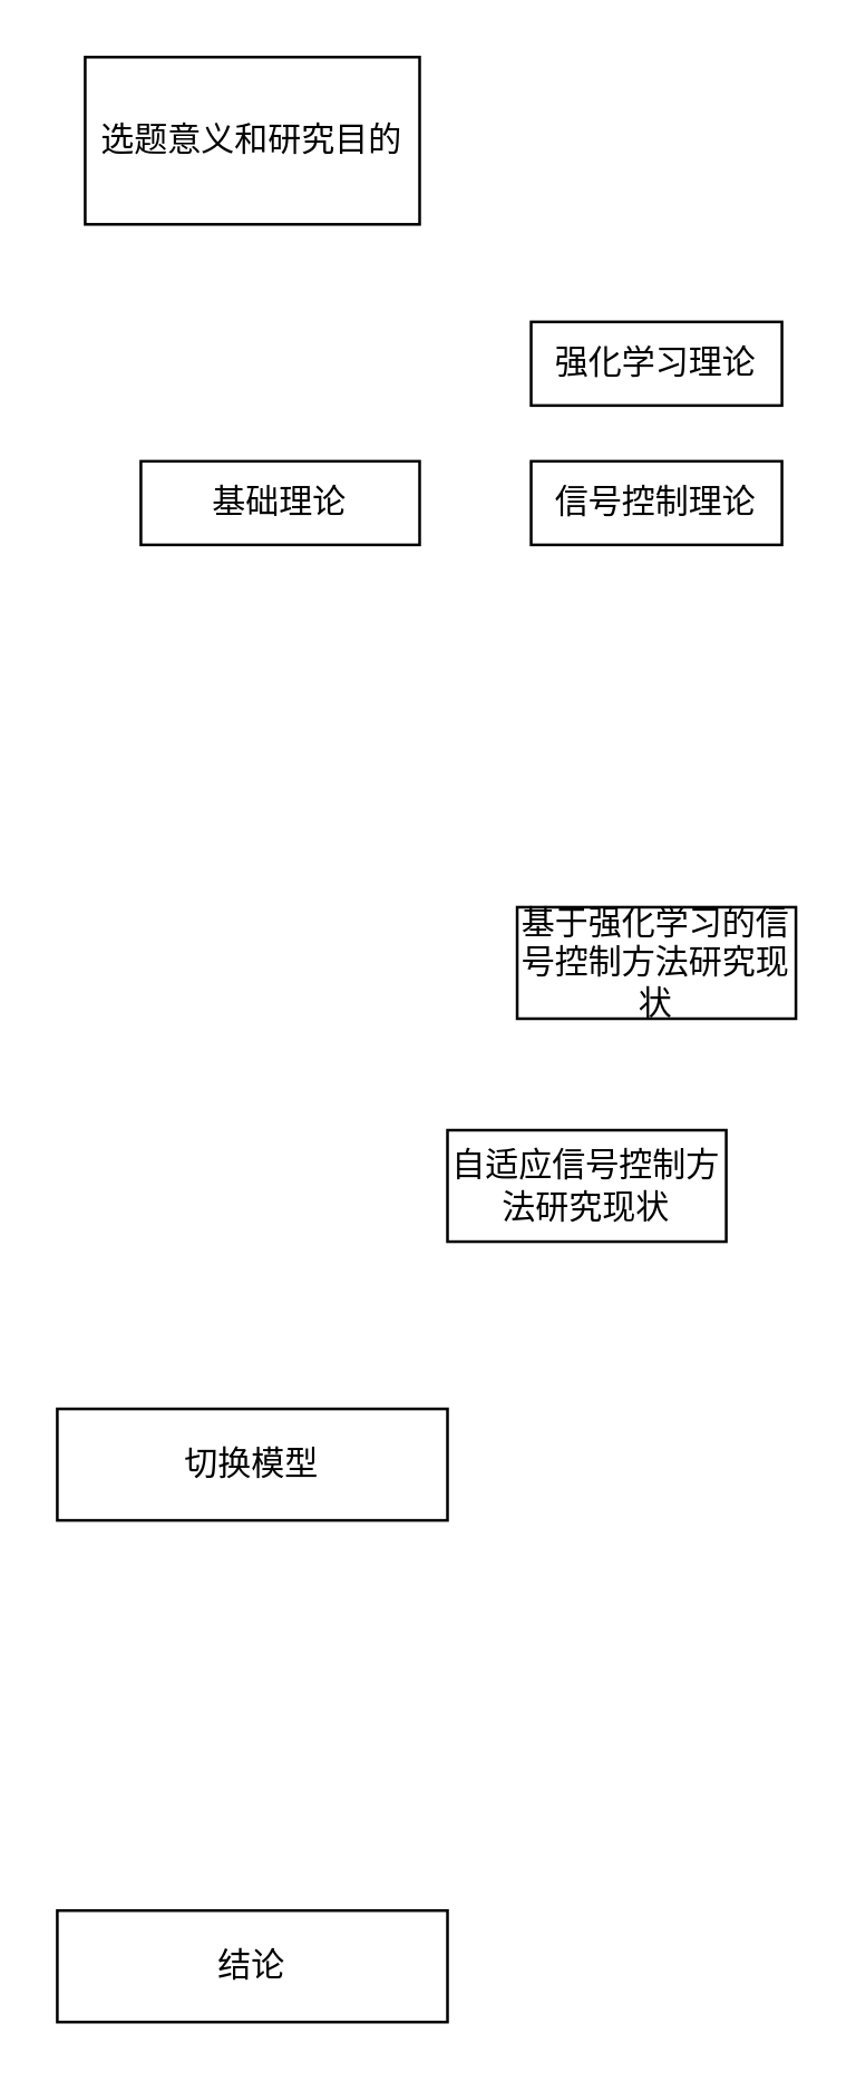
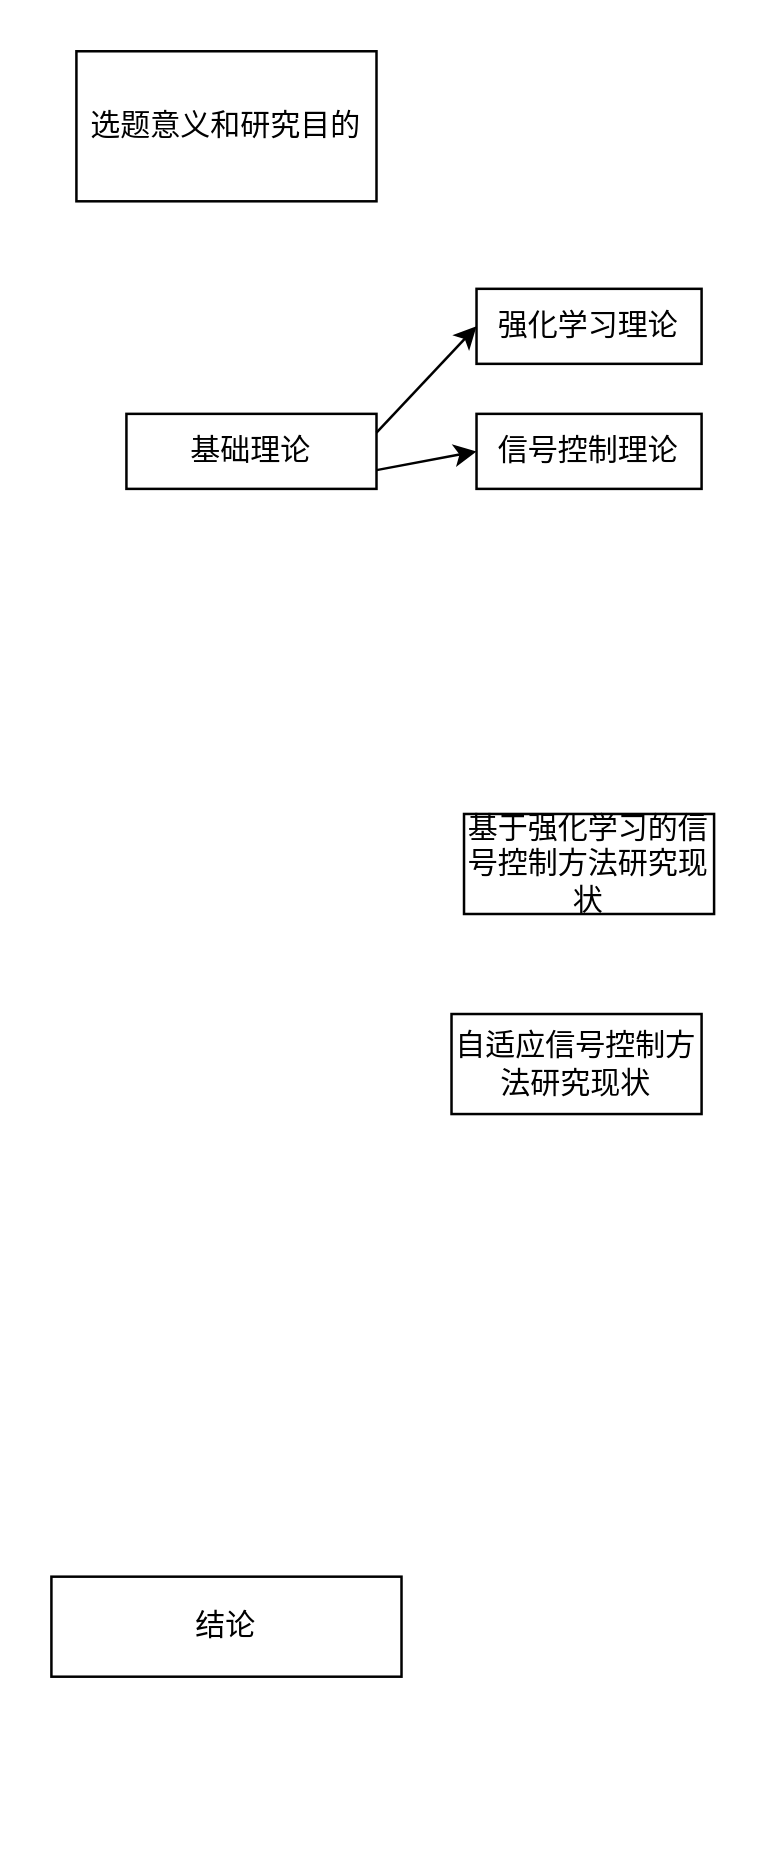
+ <mxCell id="6" value="" style="endArrow=classic;html=1;rounded=0;entryX=0;entryY=0.5;entryDx=0;entryDy=0;exitX=1;exitY=0.25;exitDx=0;exitDy=0;" edge="1" parent="1" source="3" target="4"><mxGeometry width="50" height="50" relative="1" as="geometry"><mxPoint x="150" y="145" as="sourcePoint" /><mxPoint x="140" y="135" as="targetPoint" /><Array as="points" /></mxGeometry></mxCell>
+ <mxCell id="7" value="" style="endArrow=classic;html=1;rounded=0;entryX=0;entryY=0.5;entryDx=0;entryDy=0;exitX=1;exitY=0.75;exitDx=0;exitDy=0;" edge="1" parent="1" source="3" target="5"><mxGeometry width="50" height="50" relative="1" as="geometry"><mxPoint x="160" y="155" as="sourcePoint" /><mxPoint x="200" y="140" as="targetPoint" /><Array as="points" /></mxGeometry></mxCell>
- <mxCell id="9" value="自适应信号控制方法研究现状" style="rounded=0;whiteSpace=wrap;html=1;" vertex="1" parent="1"><mxGeometry x="160" y="405" width="100" height="40" as="geometry" /></mxCell>
+ <mxCell id="9" value="自适应信号控制方法研究现状" style="rounded=0;whiteSpace=wrap;html=1;" vertex="1" parent="1"><mxGeometry x="180" y="405" width="100" height="40" as="geometry" /></mxCell>
- <mxCell id="10" value="切换模型" style="rounded=0;whiteSpace=wrap;html=1;" vertex="1" parent="1"><mxGeometry x="20" y="505" width="140" height="40" as="geometry" /></mxCell>
- <mxCell id="11" value="结论" style="rounded=0;whiteSpace=wrap;html=1;" vertex="1" parent="1"><mxGeometry x="20" y="685" width="140" height="40" as="geometry" /></mxCell>
+ <mxCell id="11" value="结论" style="rounded=0;whiteSpace=wrap;html=1;" vertex="1" parent="1"><mxGeometry x="20" y="630" width="140" height="40" as="geometry" /></mxCell>
